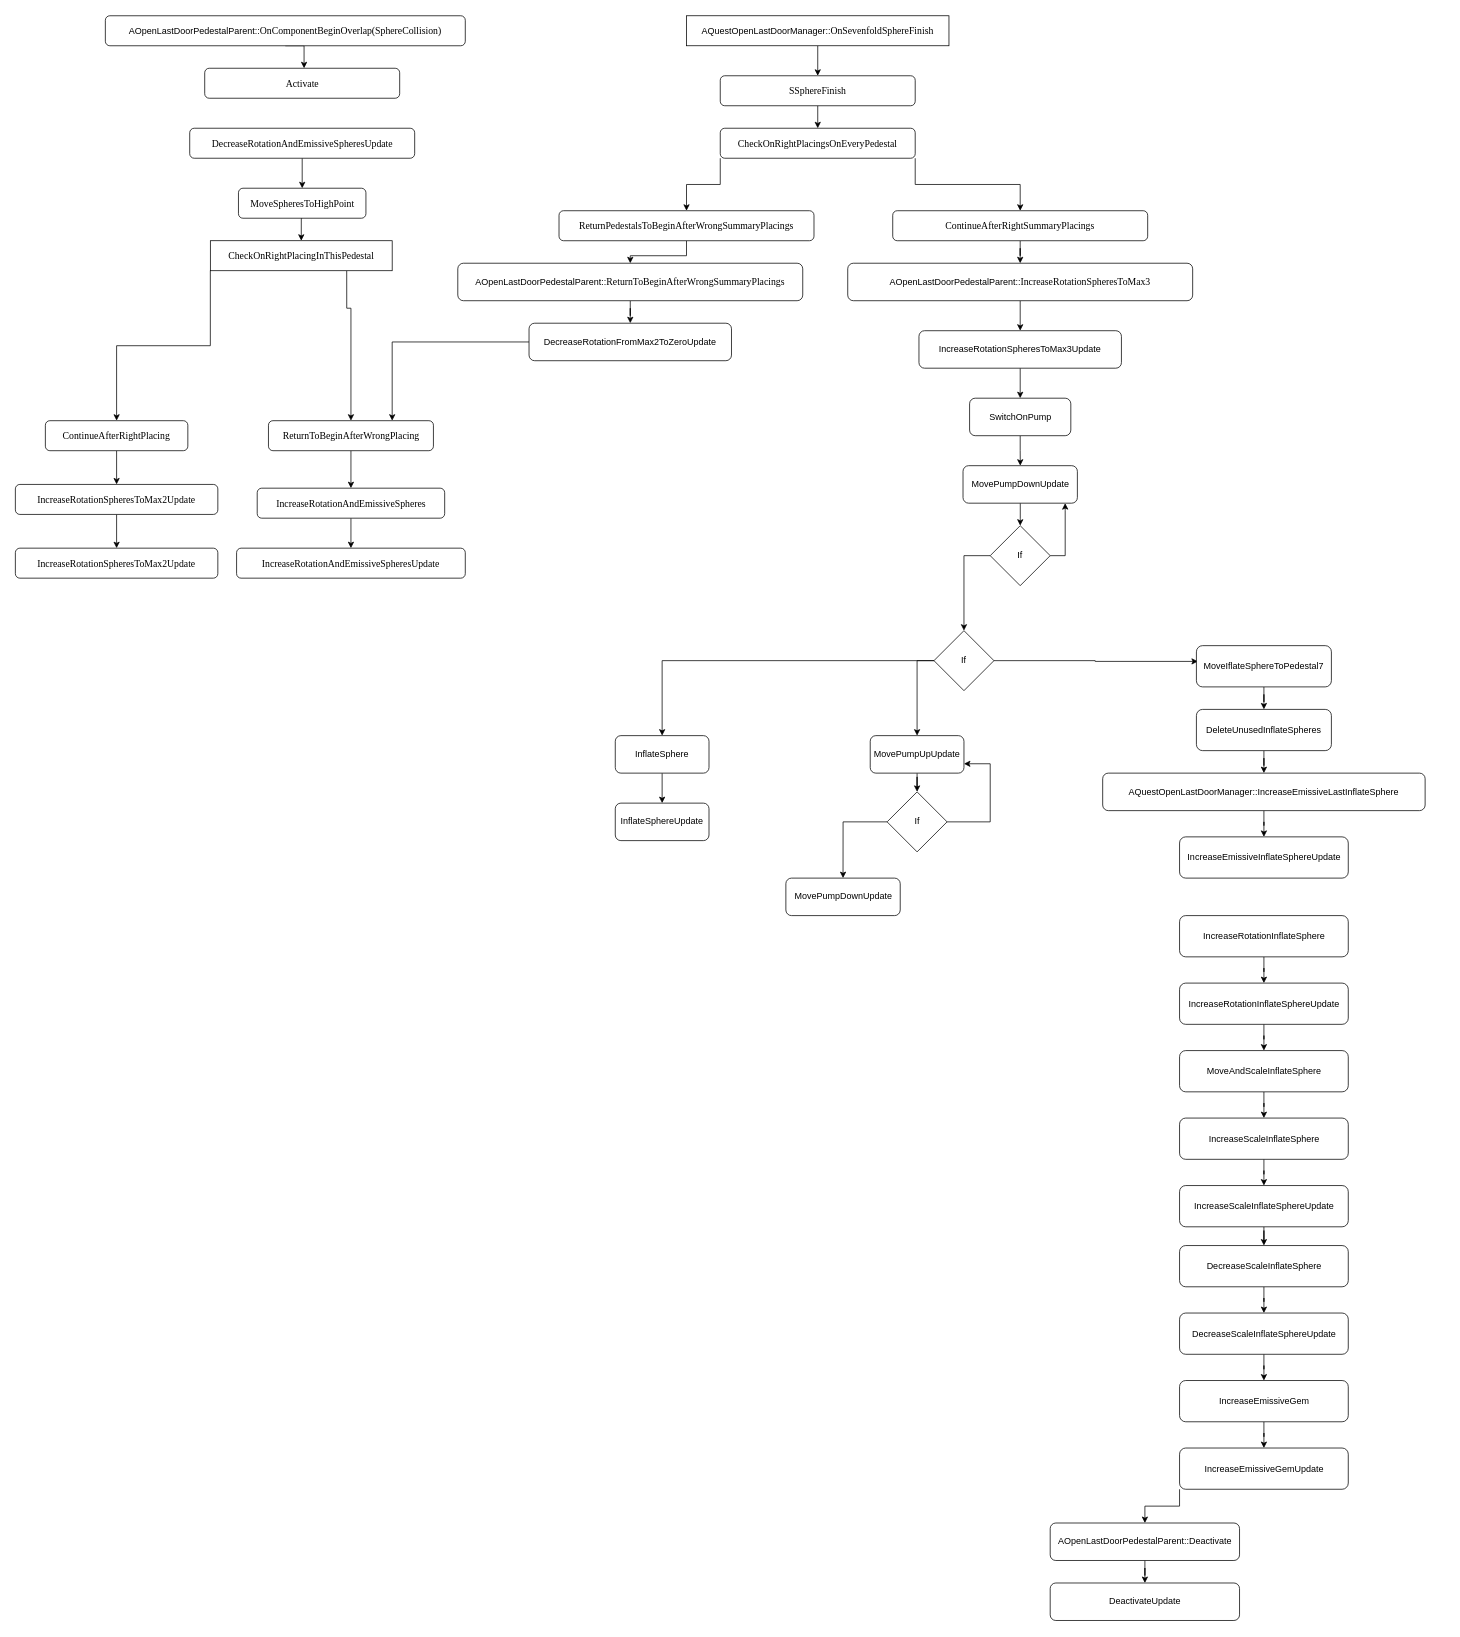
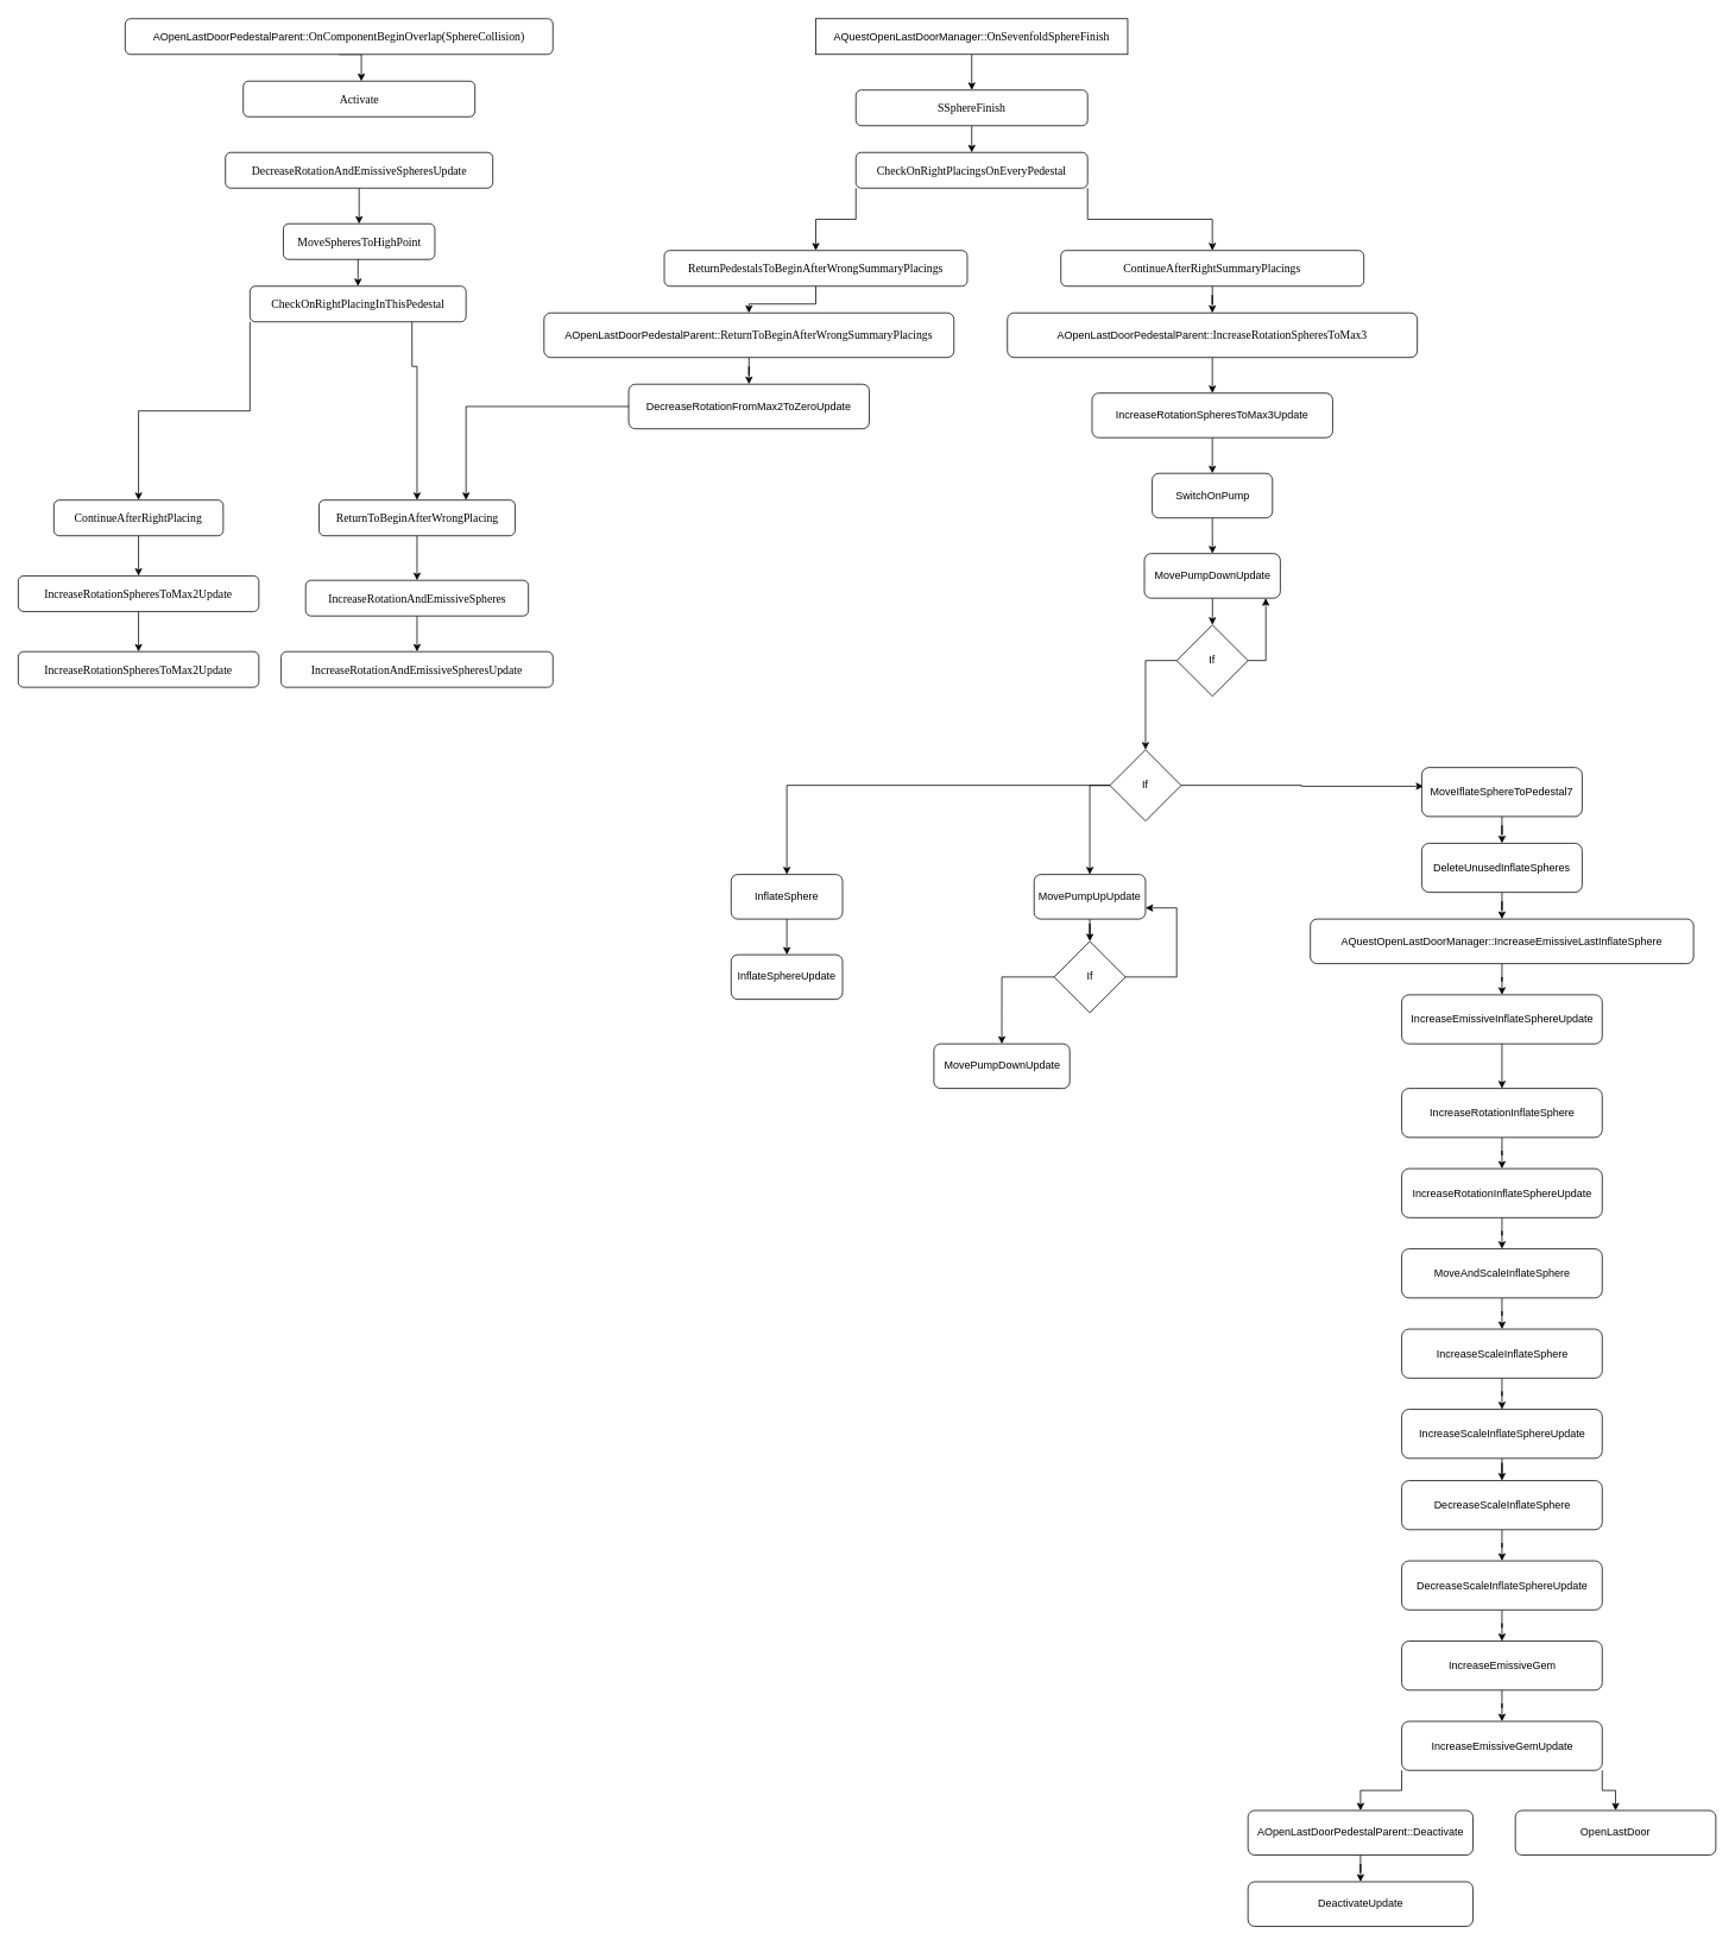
- <mxCell id="11" value="&lt;p&gt;&lt;font face=&quot;consolas&quot;&gt;&lt;span style=&quot;font-size: 13px&quot;&gt;CheckOnRightPlacingInThisPedestal&lt;/span&gt;&lt;/font&gt;&lt;br&gt;&lt;/p&gt;" style="whiteSpace=wrap;html=1;fontSize=12;glass=0;strokeWidth=1;shadow=0;rounded=0;" vertex="1" parent="1"><mxGeometry x="280" y="320" width="242.5" height="40" as="geometry" /></mxCell>
+ <mxCell id="11" value="&lt;p&gt;&lt;font face=&quot;consolas&quot;&gt;&lt;span style=&quot;font-size: 13px&quot;&gt;CheckOnRightPlacingInThisPedestal&lt;/span&gt;&lt;/font&gt;&lt;br&gt;&lt;/p&gt;" style="rounded=1;whiteSpace=wrap;html=1;fontSize=12;glass=0;strokeWidth=1;shadow=0;" vertex="1" parent="1"><mxGeometry x="280" y="320" width="242.5" height="40" as="geometry" /></mxCell>
+ <mxCell id="64" value="" style="edgeStyle=orthogonalEdgeStyle;rounded=0;orthogonalLoop=1;jettySize=auto;html=1;" edge="1" parent="1" source="65" target="67"><mxGeometry relative="1" as="geometry" /></mxCell>
+ <mxCell id="86" style="edgeStyle=orthogonalEdgeStyle;rounded=0;orthogonalLoop=1;jettySize=auto;html=1;exitX=1;exitY=1;exitDx=0;exitDy=0;entryX=0.5;entryY=0;entryDx=0;entryDy=0;" edge="1" parent="1" source="87" target="90"><mxGeometry relative="1" as="geometry" /></mxCell>
+ <mxCell id="90" value="&lt;span&gt;OpenLastDoor&lt;br&gt;&lt;/span&gt;" style="rounded=1;whiteSpace=wrap;html=1;fontSize=12;glass=0;strokeWidth=1;shadow=0;" vertex="1" parent="1"><mxGeometry x="1700" y="2030" width="225" height="50" as="geometry" /></mxCell>
